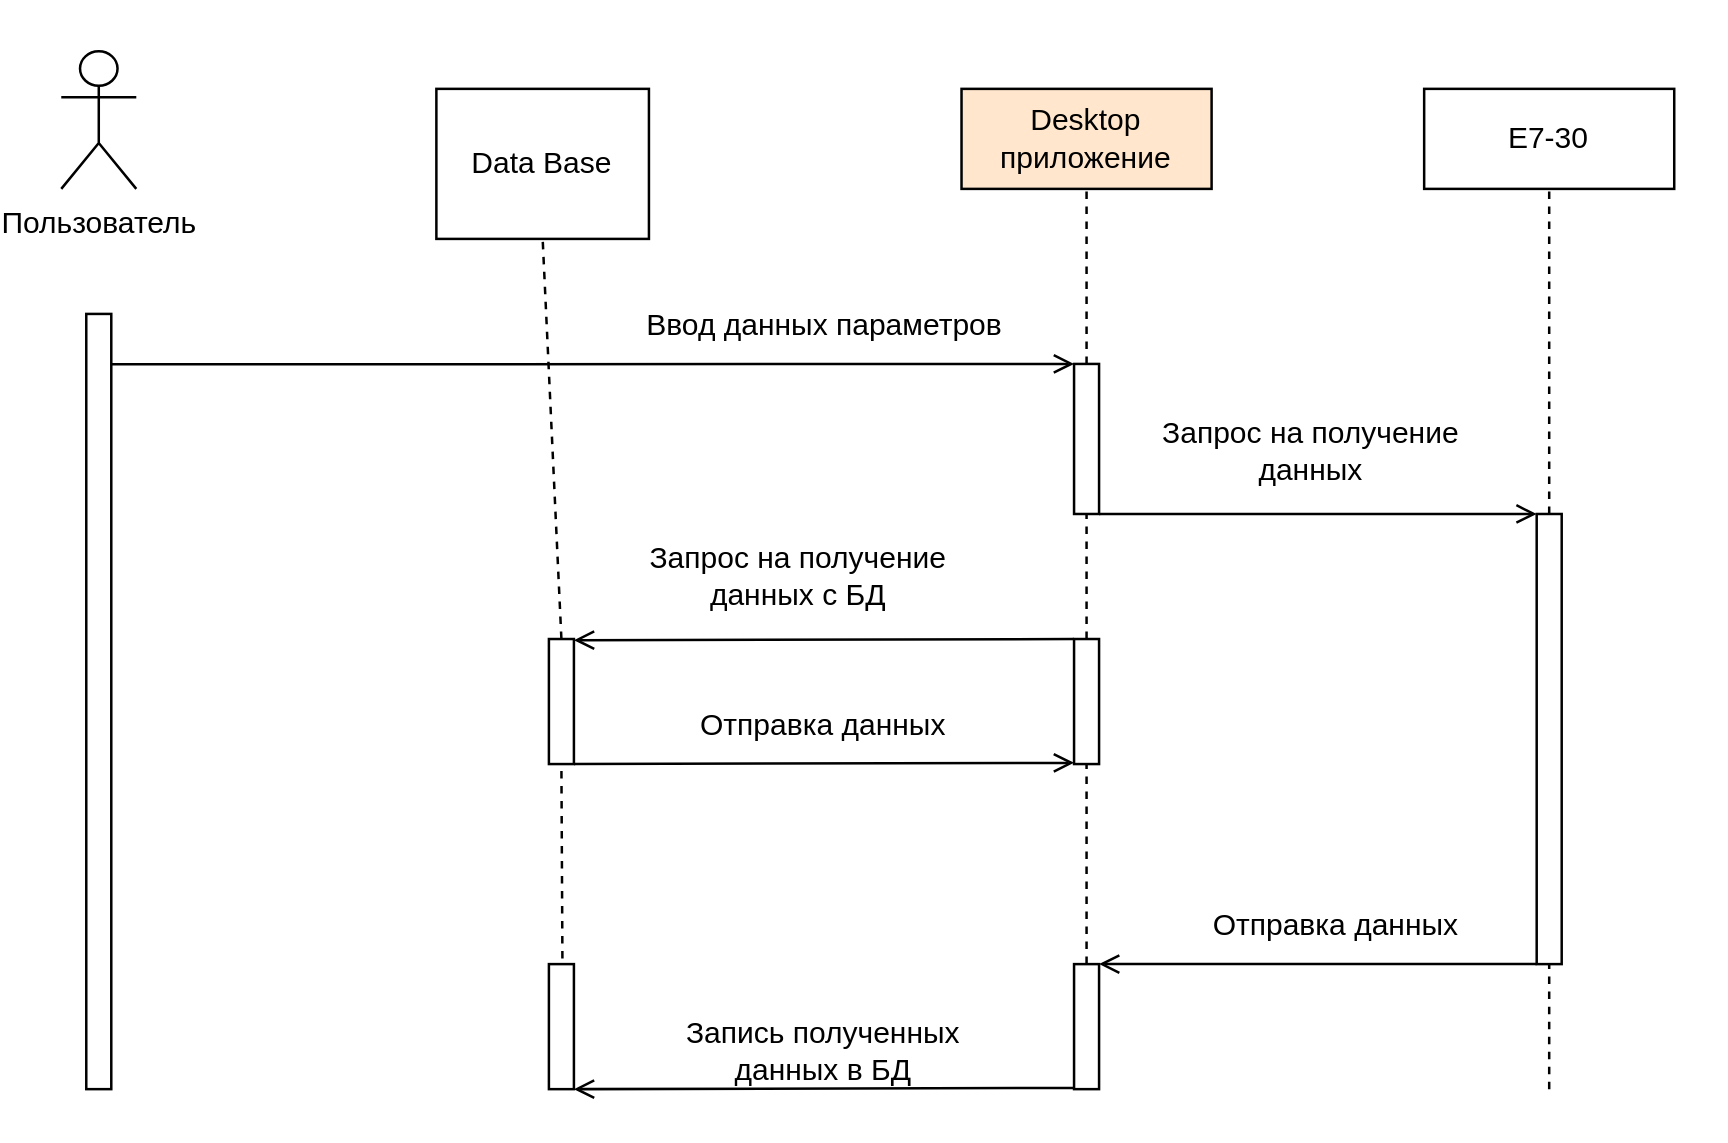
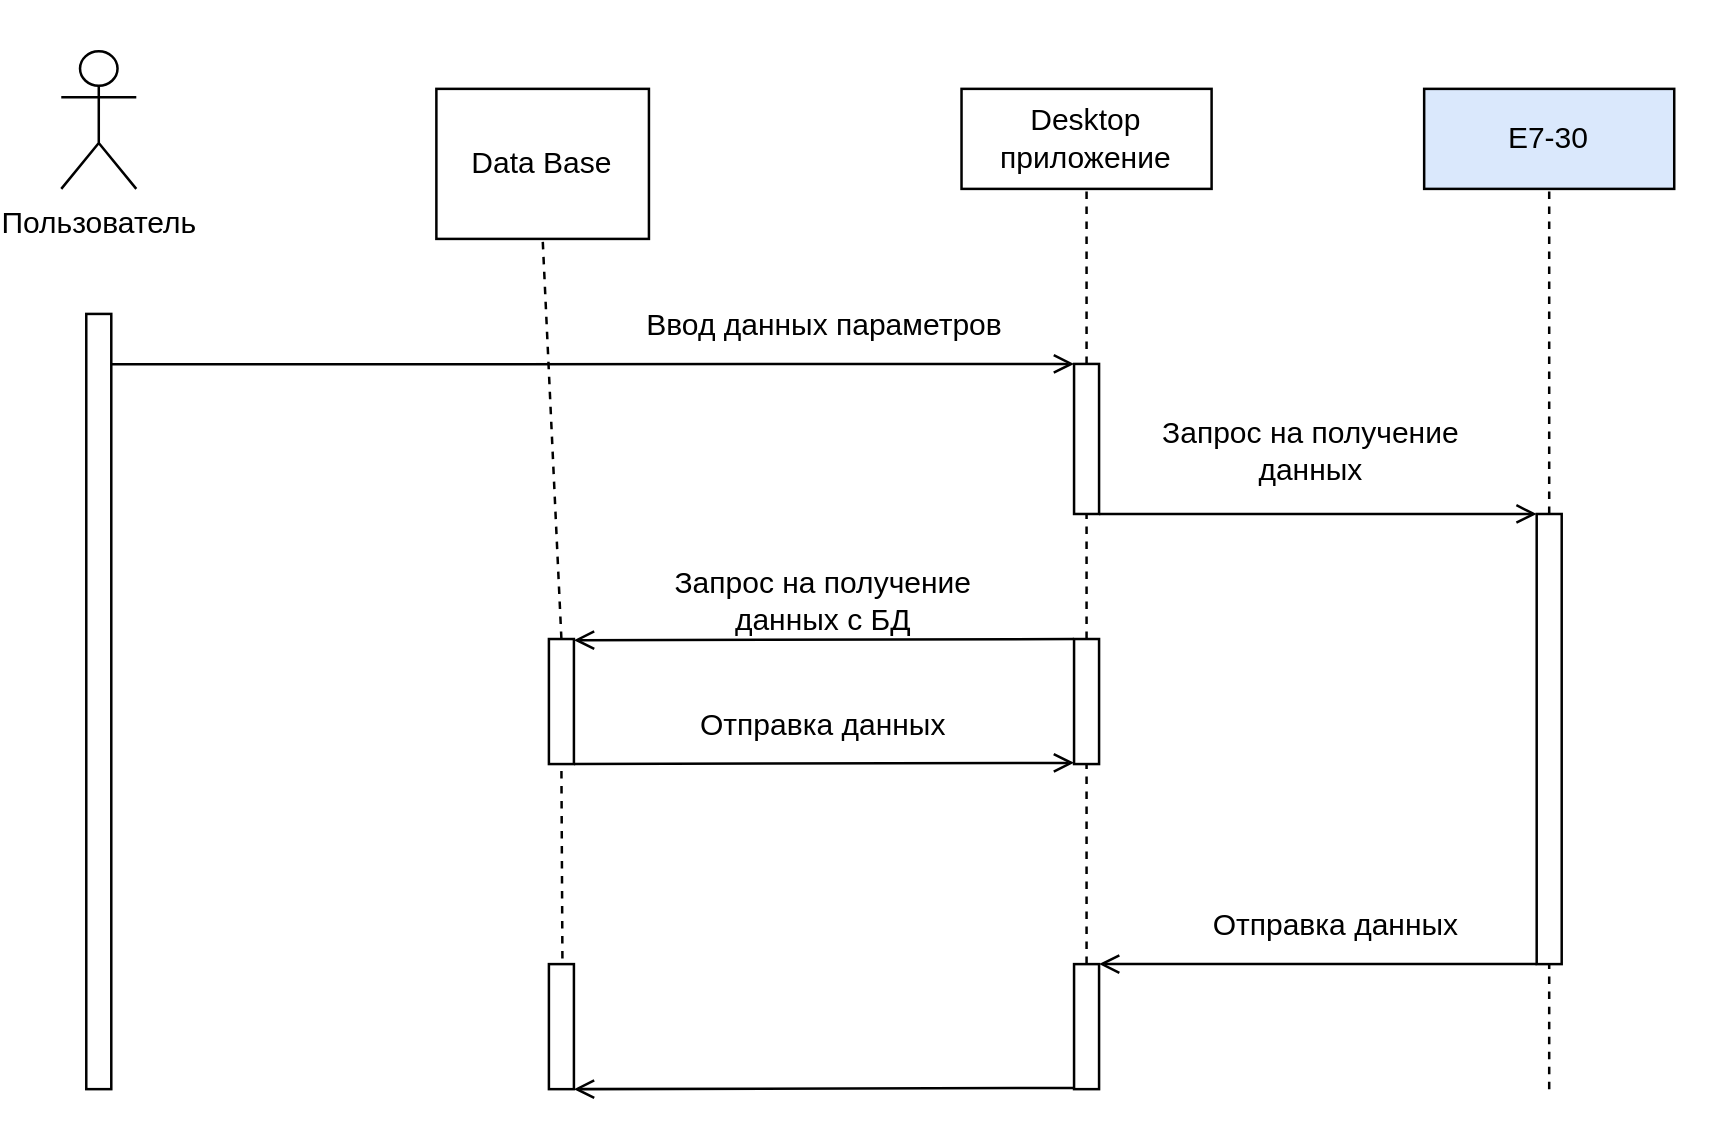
- <mxCell id="3" value="Desktop приложение" style="rounded=0;whiteSpace=wrap;html=1;fillColor=#ffe6cc;" parent="1" vertex="1"><mxGeometry x="380" y="35" width="100" height="40" as="geometry" /></mxCell>
+ <mxCell id="3" value="Desktop приложение" style="rounded=0;whiteSpace=wrap;html=1;" parent="1" vertex="1"><mxGeometry x="380" y="35" width="100" height="40" as="geometry" /></mxCell>
- <mxCell id="7" value="E7-30" style="rounded=0;whiteSpace=wrap;html=1;" parent="1" vertex="1"><mxGeometry x="565" y="35" width="100" height="40" as="geometry" /></mxCell>
+ <mxCell id="7" value="E7-30" style="rounded=0;whiteSpace=wrap;html=1;fillColor=#dae8fc;" parent="1" vertex="1"><mxGeometry x="565" y="35" width="100" height="40" as="geometry" /></mxCell>
- <mxCell id="24" value="Запрос на получение данных с БД" style="text;html=1;strokeColor=none;fillColor=none;align=center;verticalAlign=middle;whiteSpace=wrap;rounded=0;" parent="1" vertex="1"><mxGeometry x="250" y="215" width="130" height="30" as="geometry" /></mxCell>
+ <mxCell id="24" value="Запрос на получение данных с БД" style="text;html=1;strokeColor=none;fillColor=none;align=center;verticalAlign=middle;whiteSpace=wrap;rounded=0;" parent="1" vertex="1"><mxGeometry x="260" y="225" width="130" height="30" as="geometry" /></mxCell>
- <mxCell id="20" value="Запись полученных данных в БД" style="text;html=1;strokeColor=none;fillColor=none;align=center;verticalAlign=middle;whiteSpace=wrap;rounded=0;" parent="1" vertex="1"><mxGeometry x="260" y="405" width="130" height="30" as="geometry" /></mxCell>
